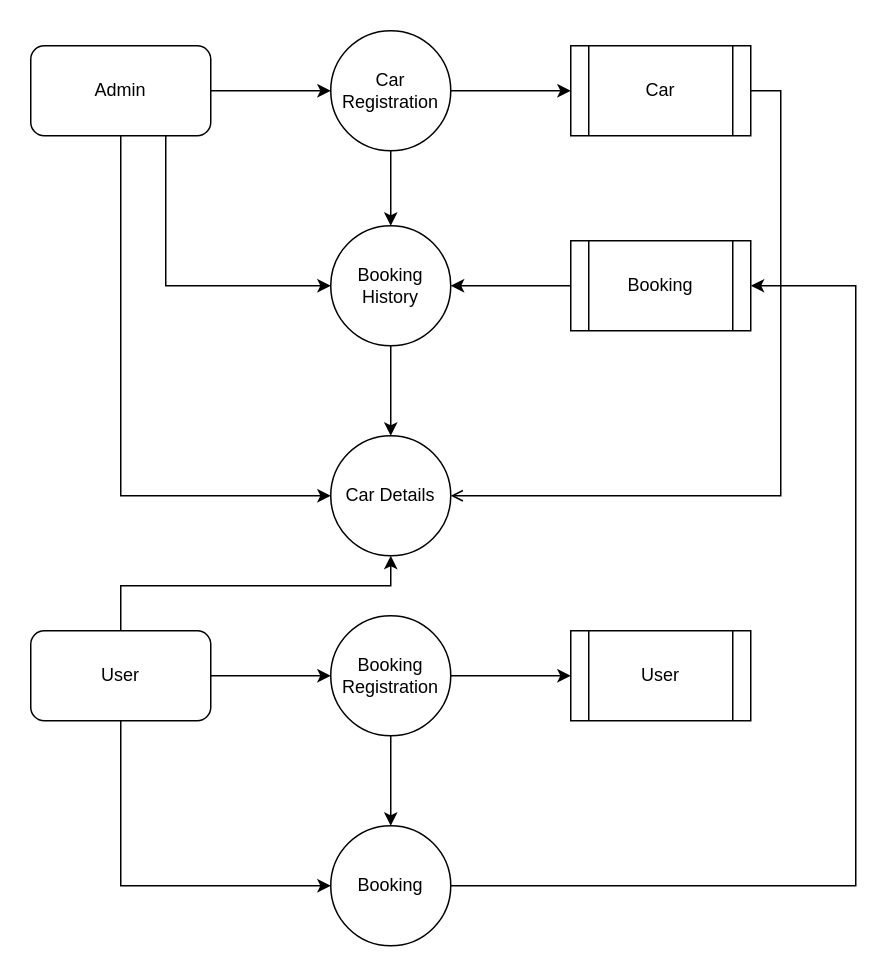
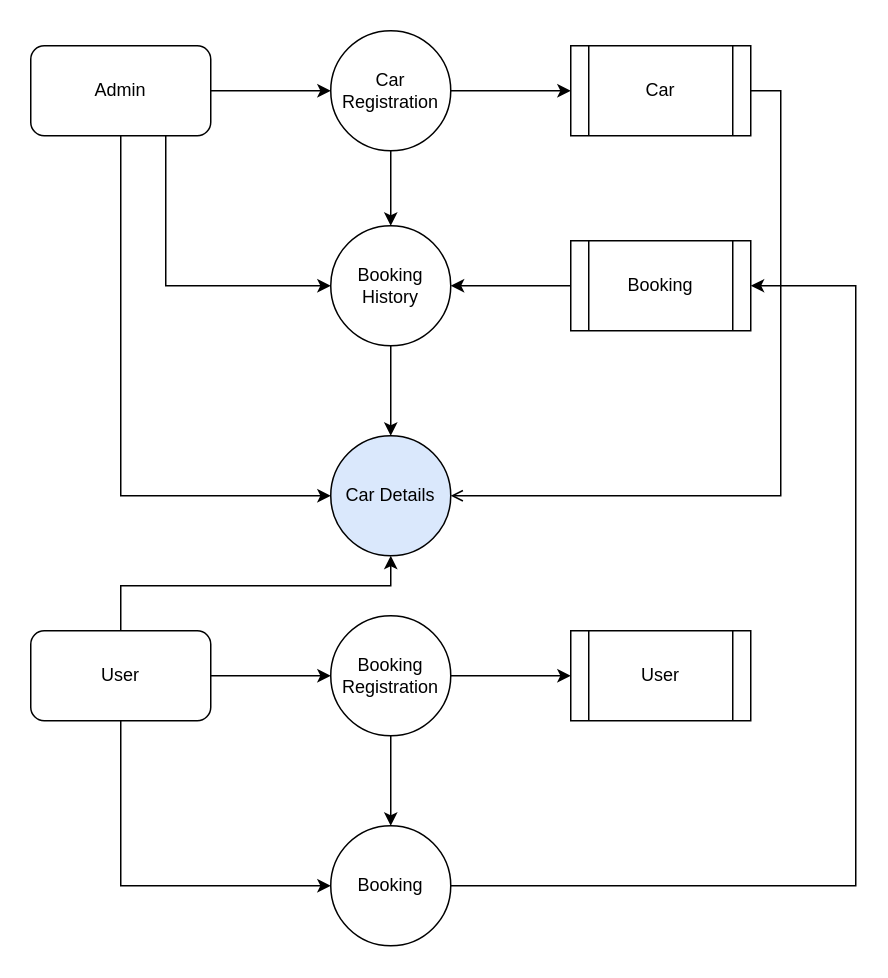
- <mxCell id="11" value="Car Details" style="ellipse;whiteSpace=wrap;html=1;aspect=fixed;" vertex="1" parent="1"><mxGeometry x="220" y="290" width="80" height="80" as="geometry" /></mxCell>
+ <mxCell id="11" value="Car Details" style="ellipse;whiteSpace=wrap;html=1;aspect=fixed;fillColor=#dae8fc;" vertex="1" parent="1"><mxGeometry x="220" y="290" width="80" height="80" as="geometry" /></mxCell>
